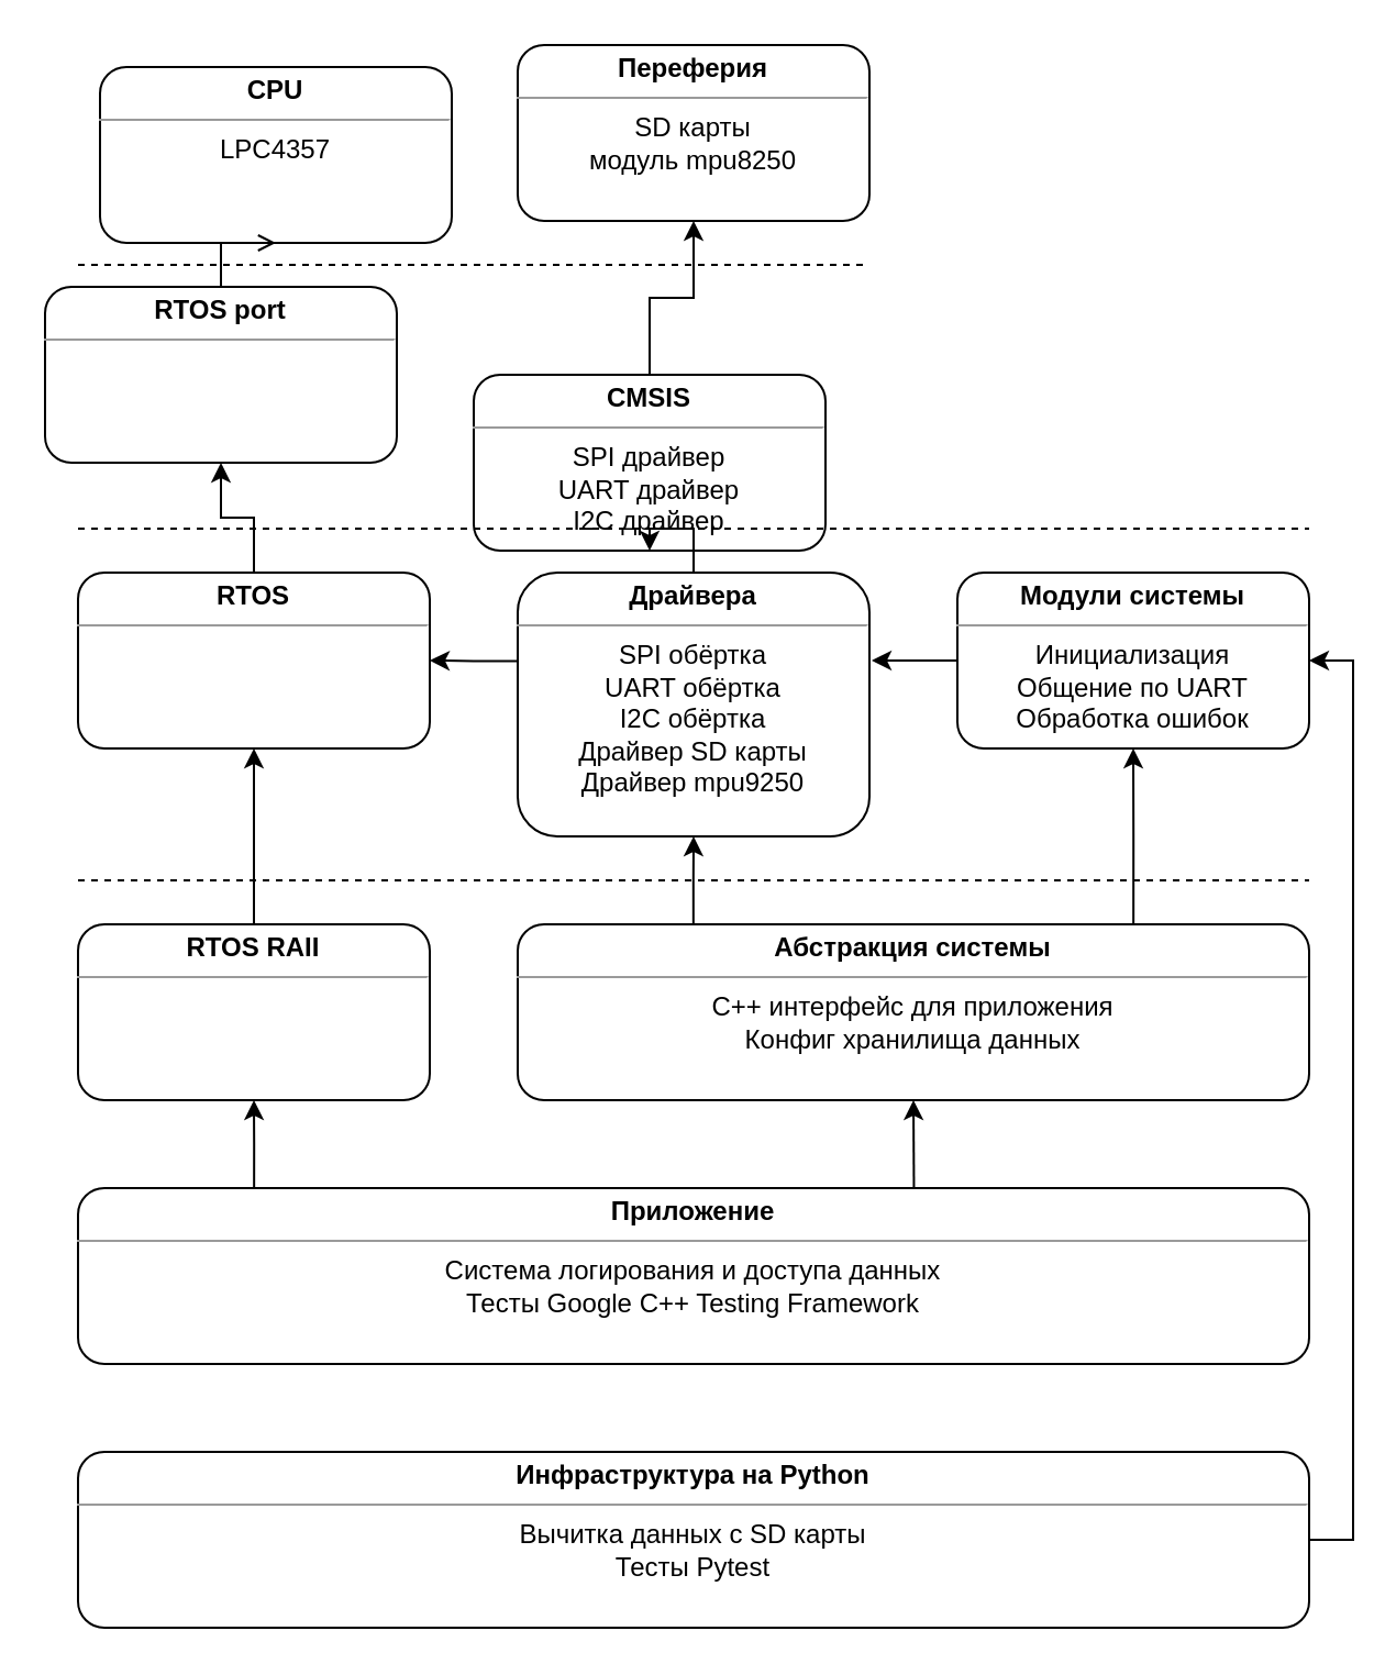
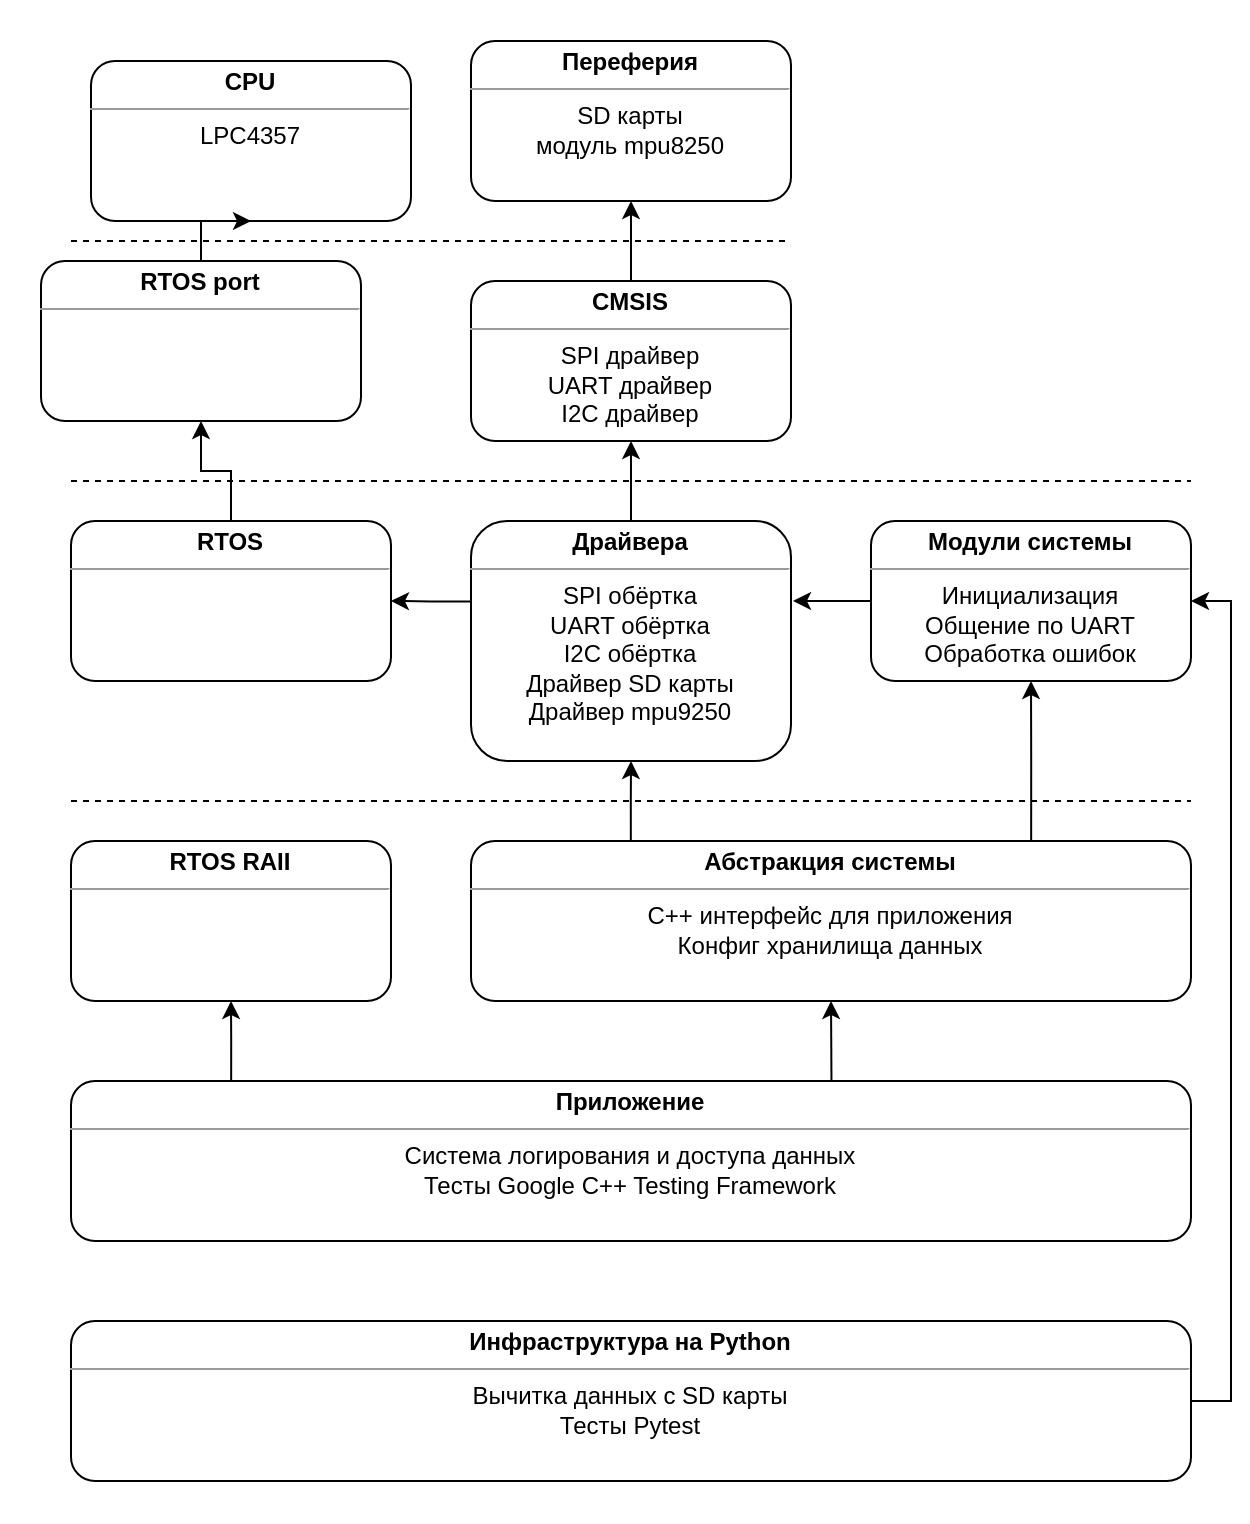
- <mxCell id="4" value="" style="edgeStyle=orthogonalEdgeStyle;rounded=0;orthogonalLoop=1;jettySize=auto;html=1;endArrow=open;" parent="1" source="5" target="2" edge="1"><mxGeometry relative="1" as="geometry" /></mxCell>
+ <mxCell id="4" value="" style="edgeStyle=orthogonalEdgeStyle;rounded=0;orthogonalLoop=1;jettySize=auto;html=1;" parent="1" source="5" target="2" edge="1"><mxGeometry relative="1" as="geometry" /></mxCell>
- <mxCell id="9" value="&lt;p style=&quot;margin: 0px ; margin-top: 4px ; text-align: center&quot;&gt;&lt;b&gt;CMSIS&lt;/b&gt;&lt;/p&gt;&lt;hr size=&quot;1&quot;&gt;&lt;div style=&quot;height: 2px&quot;&gt;&lt;div style=&quot;text-align: center&quot;&gt;SPI драйвер&lt;br&gt;UART драйвер&lt;br&gt;I2C драйвер&lt;/div&gt;&lt;/div&gt;" style="verticalAlign=top;align=left;overflow=fill;fontSize=12;fontFamily=Helvetica;html=1;rounded=1;" parent="1" vertex="1"><mxGeometry x="215" y="170" width="160" height="80" as="geometry" /></mxCell>
+ <mxCell id="9" value="&lt;p style=&quot;margin: 0px ; margin-top: 4px ; text-align: center&quot;&gt;&lt;b&gt;CMSIS&lt;/b&gt;&lt;/p&gt;&lt;hr size=&quot;1&quot;&gt;&lt;div style=&quot;height: 2px&quot;&gt;&lt;div style=&quot;text-align: center&quot;&gt;SPI драйвер&lt;br&gt;UART драйвер&lt;br&gt;I2C драйвер&lt;/div&gt;&lt;/div&gt;" style="verticalAlign=top;align=left;overflow=fill;fontSize=12;fontFamily=Helvetica;html=1;rounded=1;" parent="1" vertex="1"><mxGeometry x="235" y="140" width="160" height="80" as="geometry" /></mxCell>
- <mxCell id="18" style="edgeStyle=orthogonalEdgeStyle;rounded=0;orthogonalLoop=1;jettySize=auto;html=1;entryX=0.5;entryY=1;entryDx=0;entryDy=0;" parent="1" source="19" target="7" edge="1"><mxGeometry relative="1" as="geometry" /></mxCell>
